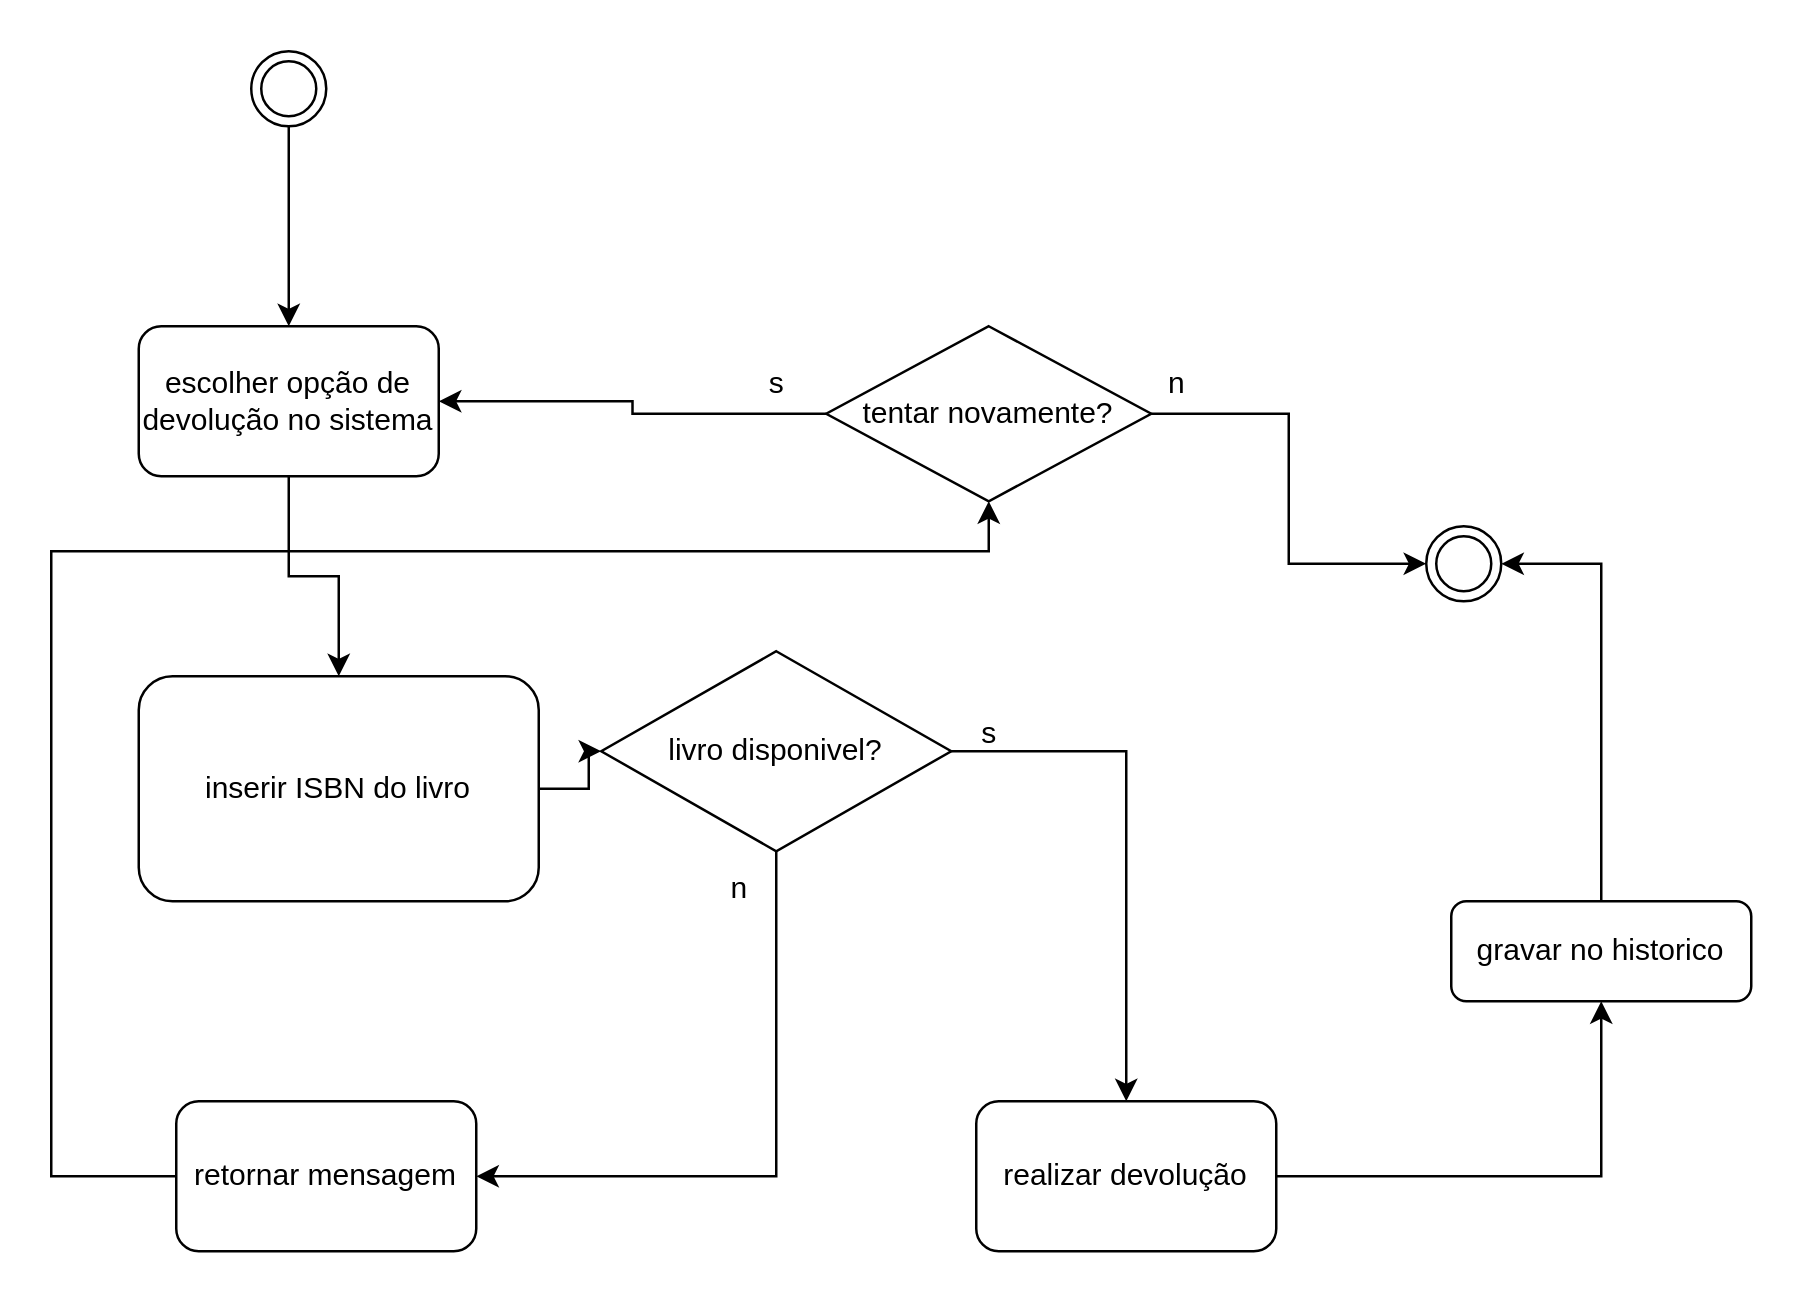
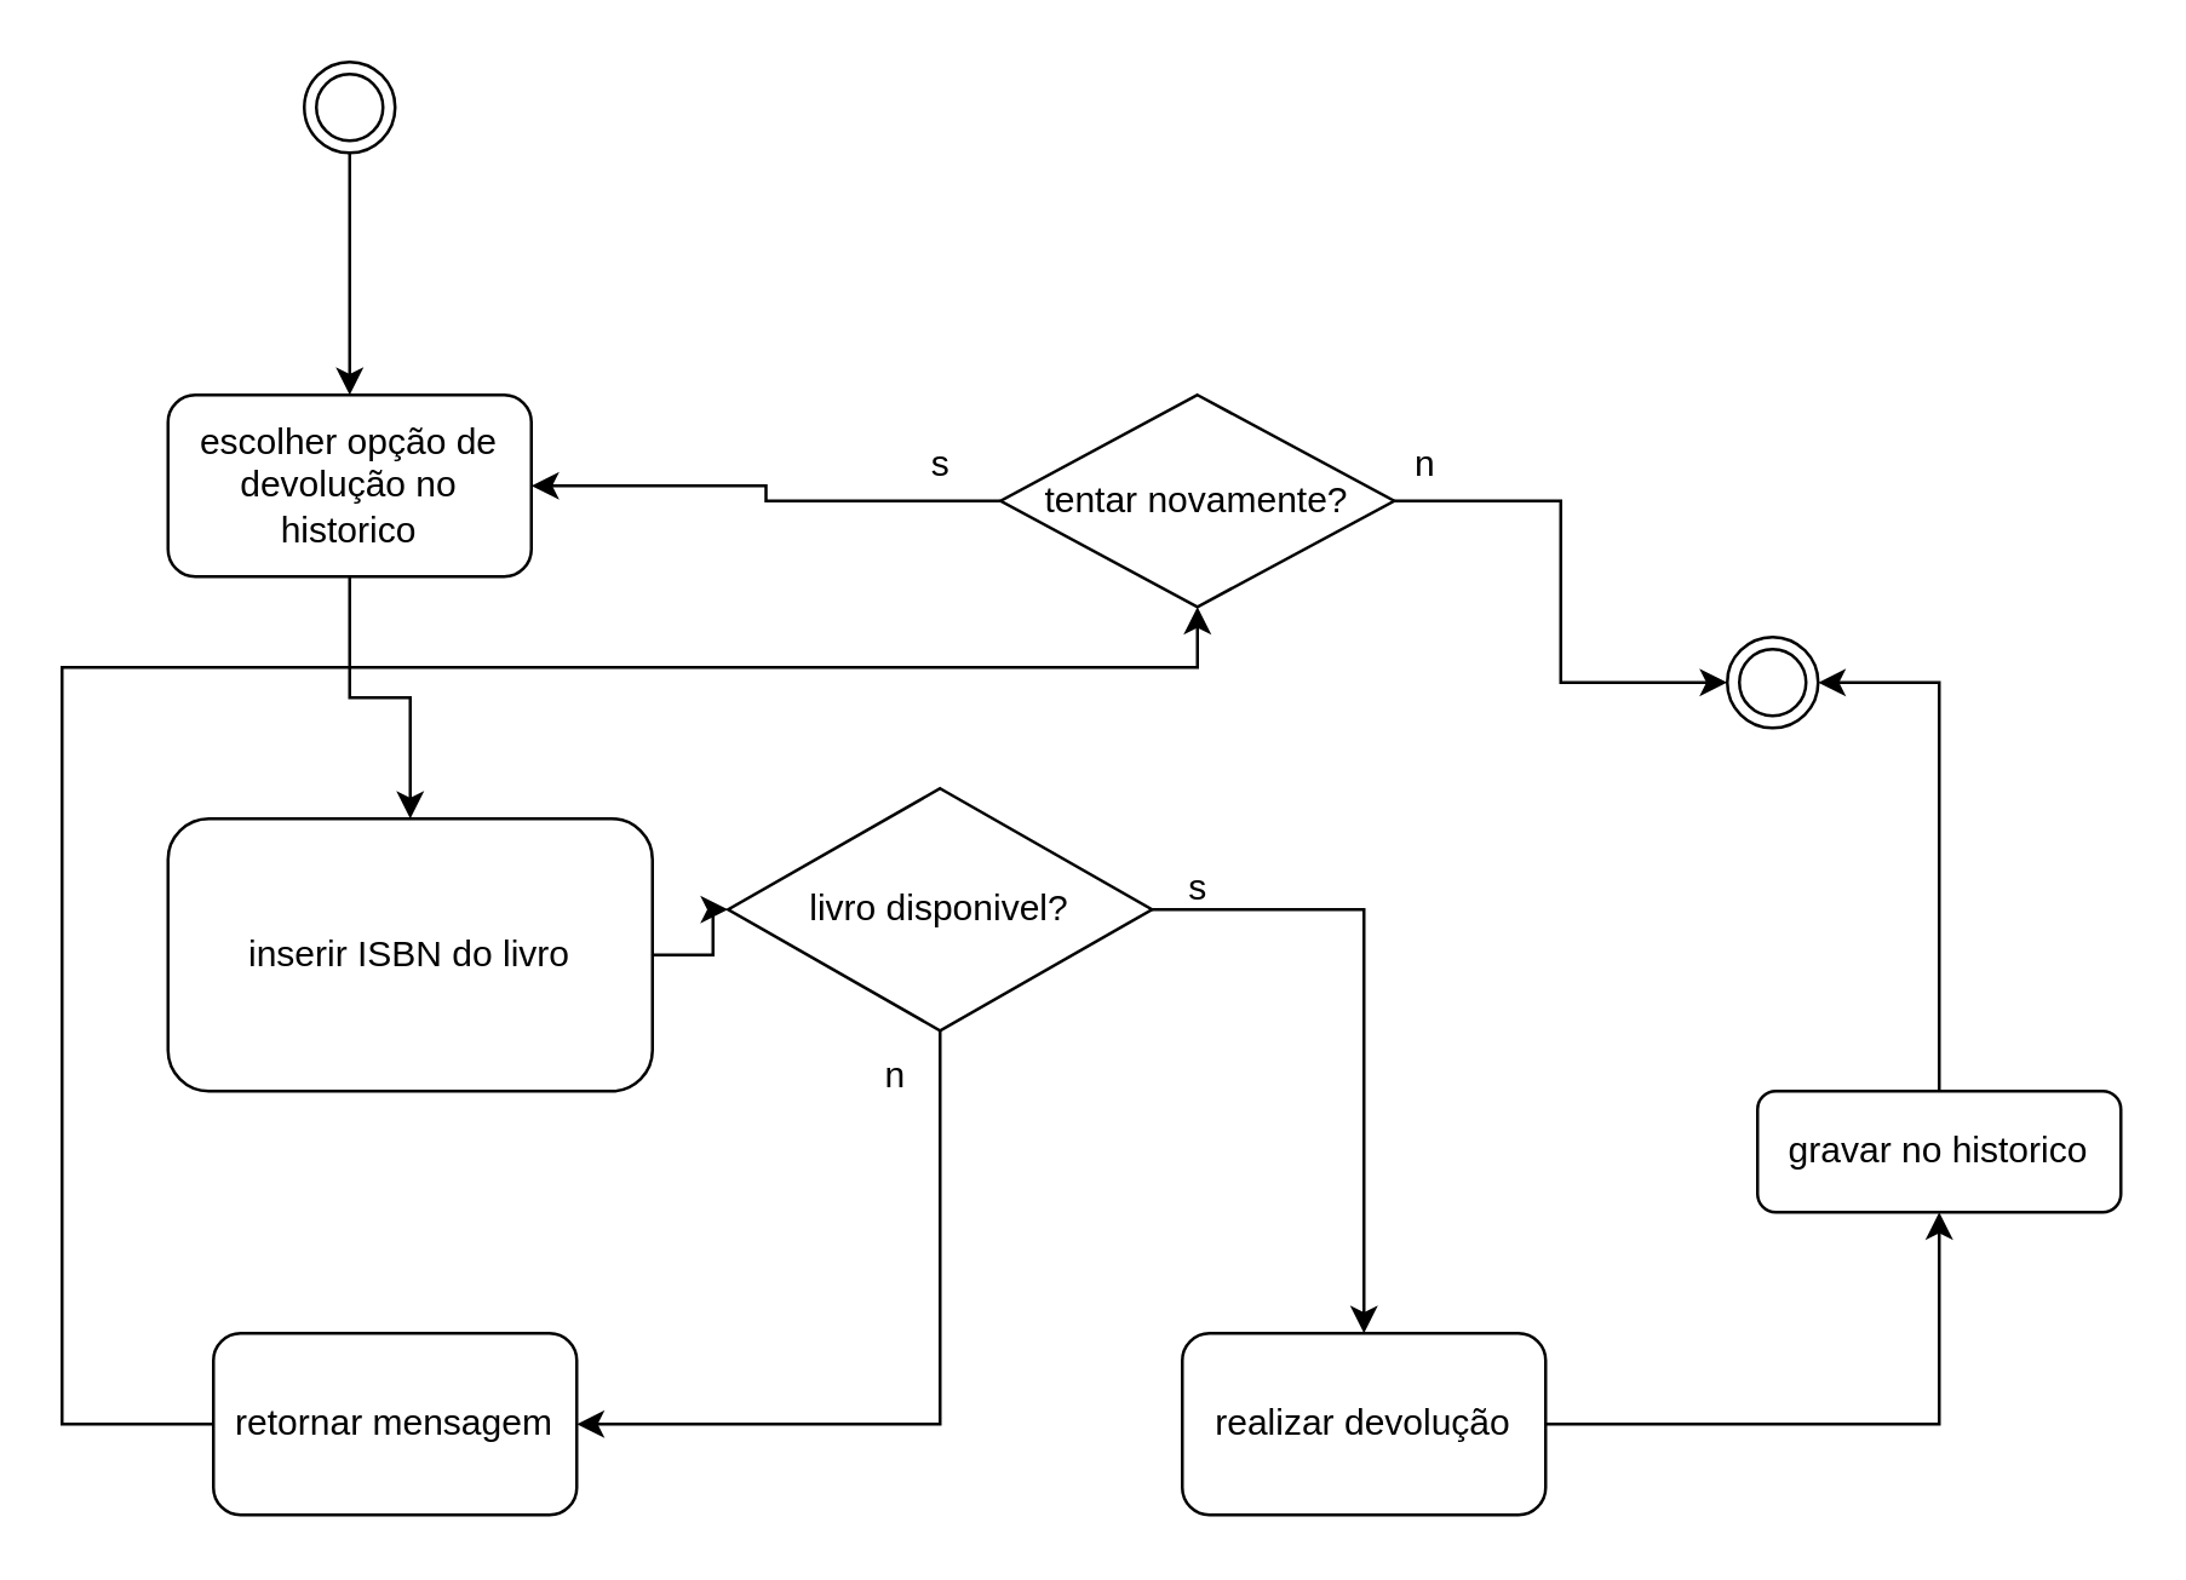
- <mxCell id="5" value="escolher opção de devolução no sistema" style="rounded=1;whiteSpace=wrap;html=1;" vertex="1" parent="1"><mxGeometry x="55" y="130" width="120" height="60" as="geometry" /></mxCell>
+ <mxCell id="5" value="escolher opção de devolução no historico" style="rounded=1;whiteSpace=wrap;html=1;" vertex="1" parent="1"><mxGeometry x="55" y="130" width="120" height="60" as="geometry" /></mxCell>
